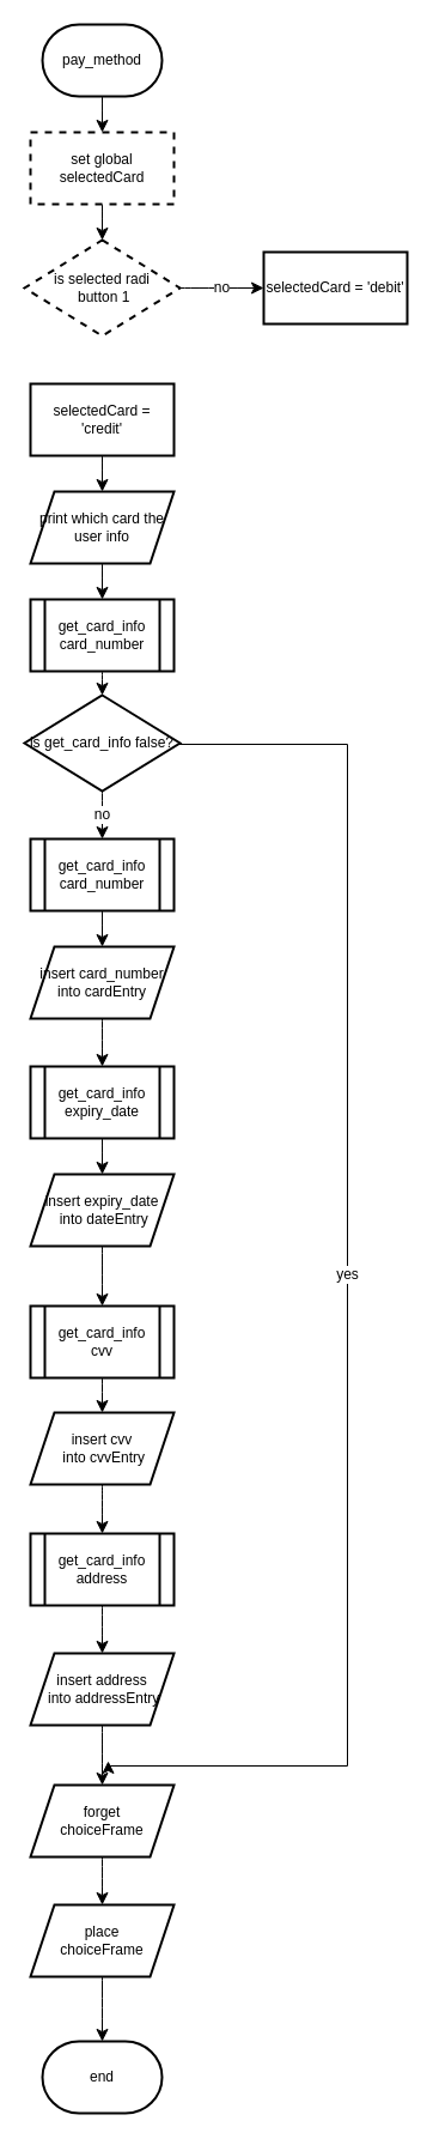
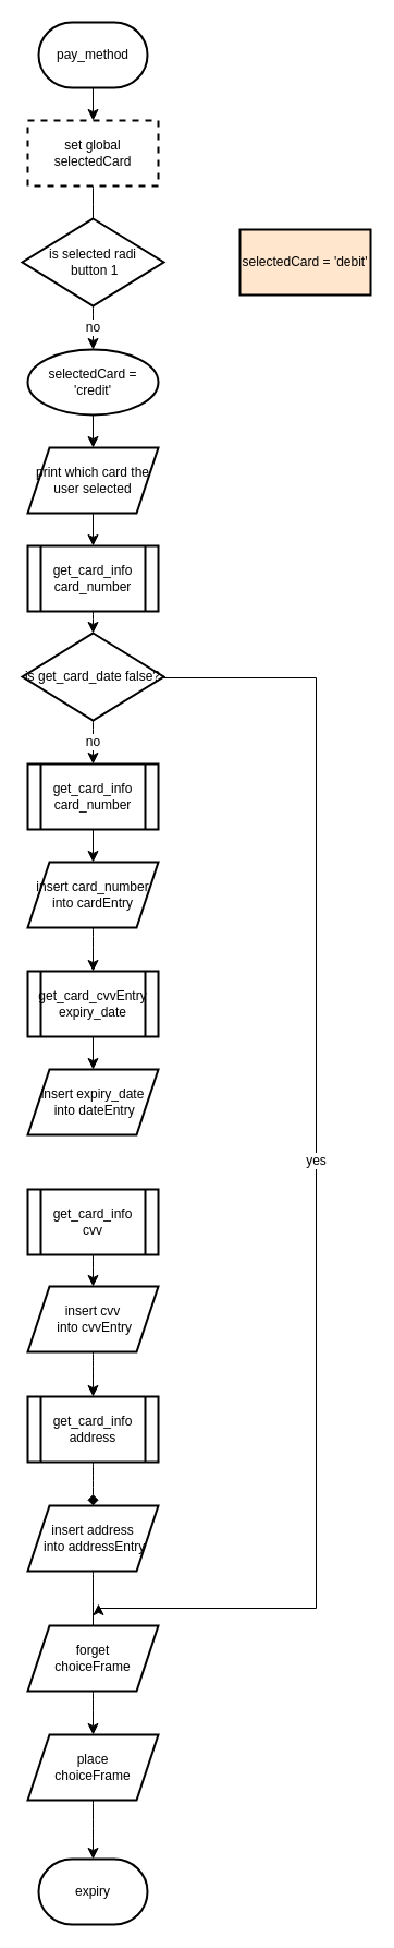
- <mxCell id="5" value="" style="edgeStyle=none;curved=1;rounded=0;orthogonalLoop=1;jettySize=auto;html=1;fontSize=12;startSize=8;endSize=8;" edge="1" parent="1" source="6" target="8"><mxGeometry relative="1" as="geometry" /></mxCell>
+ <mxCell id="5" value="" style="edgeStyle=none;curved=1;rounded=0;orthogonalLoop=1;jettySize=auto;html=1;fontSize=12;startSize=8;endSize=8;endArrow=none;" edge="1" parent="1" source="6" target="8"><mxGeometry relative="1" as="geometry" /></mxCell>
- <mxCell id="8" value="&lt;div&gt;is selected radi&lt;/div&gt;&lt;div&gt;&amp;nbsp;button 1&lt;/div&gt;" style="rhombus;whiteSpace=wrap;html=1;strokeWidth=2;dashed=1;" vertex="1" parent="1"><mxGeometry x="20" y="200" width="130" height="80" as="geometry" /></mxCell>
+ <mxCell id="8" value="&lt;div&gt;is selected radi&lt;/div&gt;&lt;div&gt;&amp;nbsp;button 1&lt;/div&gt;" style="rhombus;whiteSpace=wrap;html=1;strokeWidth=2;" vertex="1" parent="1"><mxGeometry x="20" y="200" width="130" height="80" as="geometry" /></mxCell>
- <mxCell id="7" value="no" style="edgeStyle=none;curved=1;rounded=0;orthogonalLoop=1;jettySize=auto;html=1;fontSize=12;startSize=8;endSize=8;" edge="1" parent="1" source="8" target="9"><mxGeometry relative="1" as="geometry" /></mxCell>
+ <mxCell id="7" value="no" style="edgeStyle=none;curved=1;rounded=0;orthogonalLoop=1;jettySize=auto;html=1;fontSize=12;startSize=8;endSize=8;" edge="1" parent="1" source="8" target="11"><mxGeometry relative="1" as="geometry" /></mxCell>
- <mxCell id="9" value="selectedCard = 'debit'" style="whiteSpace=wrap;html=1;strokeWidth=2;" vertex="1" parent="1"><mxGeometry x="220" y="210" width="120" height="60" as="geometry" /></mxCell>
+ <mxCell id="9" value="selectedCard = 'debit'" style="whiteSpace=wrap;html=1;strokeWidth=2;fillColor=#ffe6cc;" vertex="1" parent="1"><mxGeometry x="220" y="210" width="120" height="60" as="geometry" /></mxCell>
- <mxCell id="11" value="selectedCard = 'credit'" style="whiteSpace=wrap;html=1;strokeWidth=2;" vertex="1" parent="1"><mxGeometry x="25" y="320" width="120" height="60" as="geometry" /></mxCell>
+ <mxCell id="11" value="selectedCard = 'credit'" style="ellipse;whiteSpace=wrap;html=1;strokeWidth=2;" vertex="1" parent="1"><mxGeometry x="25" y="320" width="120" height="60" as="geometry" /></mxCell>
- <mxCell id="13" value="print which card the user info" style="shape=parallelogram;perimeter=parallelogramPerimeter;whiteSpace=wrap;html=1;fixedSize=1;strokeWidth=2;" vertex="1" parent="1"><mxGeometry x="25" y="410" width="120" height="60" as="geometry" /></mxCell>
+ <mxCell id="13" value="print which card the user selected" style="shape=parallelogram;perimeter=parallelogramPerimeter;whiteSpace=wrap;html=1;fixedSize=1;strokeWidth=2;" vertex="1" parent="1"><mxGeometry x="25" y="410" width="120" height="60" as="geometry" /></mxCell>
- <mxCell id="18" value="is get_card_info false?" style="rhombus;whiteSpace=wrap;html=1;strokeWidth=2;" vertex="1" parent="1"><mxGeometry x="20" y="580" width="130" height="80" as="geometry" /></mxCell>
+ <mxCell id="18" value="is get_card_date false?" style="rhombus;whiteSpace=wrap;html=1;strokeWidth=2;" vertex="1" parent="1"><mxGeometry x="20" y="580" width="130" height="80" as="geometry" /></mxCell>
- <mxCell id="24" value="get_card_info expiry_date" style="shape=process;whiteSpace=wrap;html=1;backgroundOutline=1;strokeWidth=2;" vertex="1" parent="1"><mxGeometry x="25" y="890" width="120" height="60" as="geometry" /></mxCell>
+ <mxCell id="24" value="get_card_cvvEntry expiry_date" style="shape=process;whiteSpace=wrap;html=1;backgroundOutline=1;strokeWidth=2;" vertex="1" parent="1"><mxGeometry x="25" y="890" width="120" height="60" as="geometry" /></mxCell>
- <mxCell id="26" value="" style="edgeStyle=none;curved=1;rounded=0;orthogonalLoop=1;jettySize=auto;html=1;fontSize=12;startSize=8;endSize=8;exitX=0.5;exitY=1;exitDx=0;exitDy=0;" edge="1" parent="1" target="28" source="25"><mxGeometry relative="1" as="geometry"><mxPoint x="87.5" y="1050" as="sourcePoint" /></mxGeometry></mxCell>
- <mxCell id="31" value="" style="edgeStyle=none;curved=1;rounded=0;orthogonalLoop=1;jettySize=auto;html=1;fontSize=12;startSize=8;endSize=8;" edge="1" parent="1" source="32" target="34"><mxGeometry relative="1" as="geometry" /></mxCell>
+ <mxCell id="31" value="" style="edgeStyle=none;curved=1;rounded=0;orthogonalLoop=1;jettySize=auto;html=1;fontSize=12;startSize=8;endSize=8;endArrow=diamond;" edge="1" parent="1" source="32" target="34"><mxGeometry relative="1" as="geometry" /></mxCell>
- <mxCell id="33" value="" style="edgeStyle=none;curved=1;rounded=0;orthogonalLoop=1;jettySize=auto;html=1;fontSize=12;startSize=8;endSize=8;" edge="1" parent="1" source="34" target="36"><mxGeometry relative="1" as="geometry" /></mxCell>
+ <mxCell id="33" value="" style="edgeStyle=none;curved=1;rounded=0;orthogonalLoop=1;jettySize=auto;html=1;fontSize=12;startSize=8;endSize=8;endArrow=none;" edge="1" parent="1" source="34" target="36"><mxGeometry relative="1" as="geometry" /></mxCell>
- <mxCell id="4" value="end" style="strokeWidth=2;html=1;shape=mxgraph.flowchart.terminator;whiteSpace=wrap;" vertex="1" parent="1"><mxGeometry x="35" y="1704" width="100" height="60" as="geometry" /></mxCell>
+ <mxCell id="4" value="expiry" style="strokeWidth=2;html=1;shape=mxgraph.flowchart.terminator;whiteSpace=wrap;" vertex="1" parent="1"><mxGeometry x="35" y="1704" width="100" height="60" as="geometry" /></mxCell>
